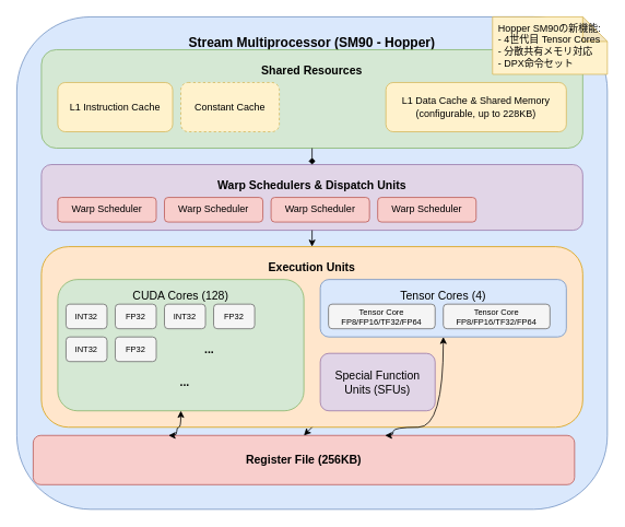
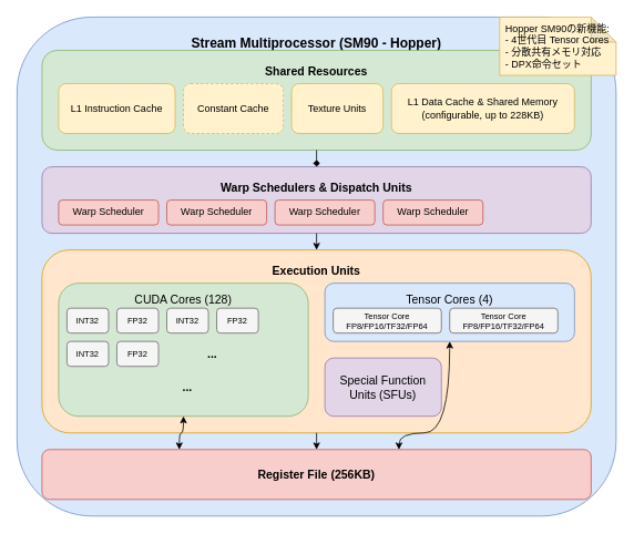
+ <mxCell id="6" value="Texture Units" style="rounded=1;whiteSpace=wrap;html=1;fillColor=#fff2cc;strokeColor=#d6b656;fontSize=12;" parent="1" vertex="1"><mxGeometry x="350" y="100" width="110" height="60" as="geometry" /></mxCell>
- <mxCell id="27" value="Register File (256KB)" style="rounded=1;whiteSpace=wrap;html=1;fillColor=#f8cecc;strokeColor=#b85450;fontSize=14;fontStyle=1;" parent="1" vertex="1"><mxGeometry x="40" y="530" width="660" height="60" as="geometry" /></mxCell>
+ <mxCell id="27" value="Register File (256KB)" style="rounded=1;whiteSpace=wrap;html=1;fillColor=#f8cecc;strokeColor=#b85450;fontSize=14;fontStyle=1;" parent="1" vertex="1"><mxGeometry x="50" y="540" width="660" height="60" as="geometry" /></mxCell>
